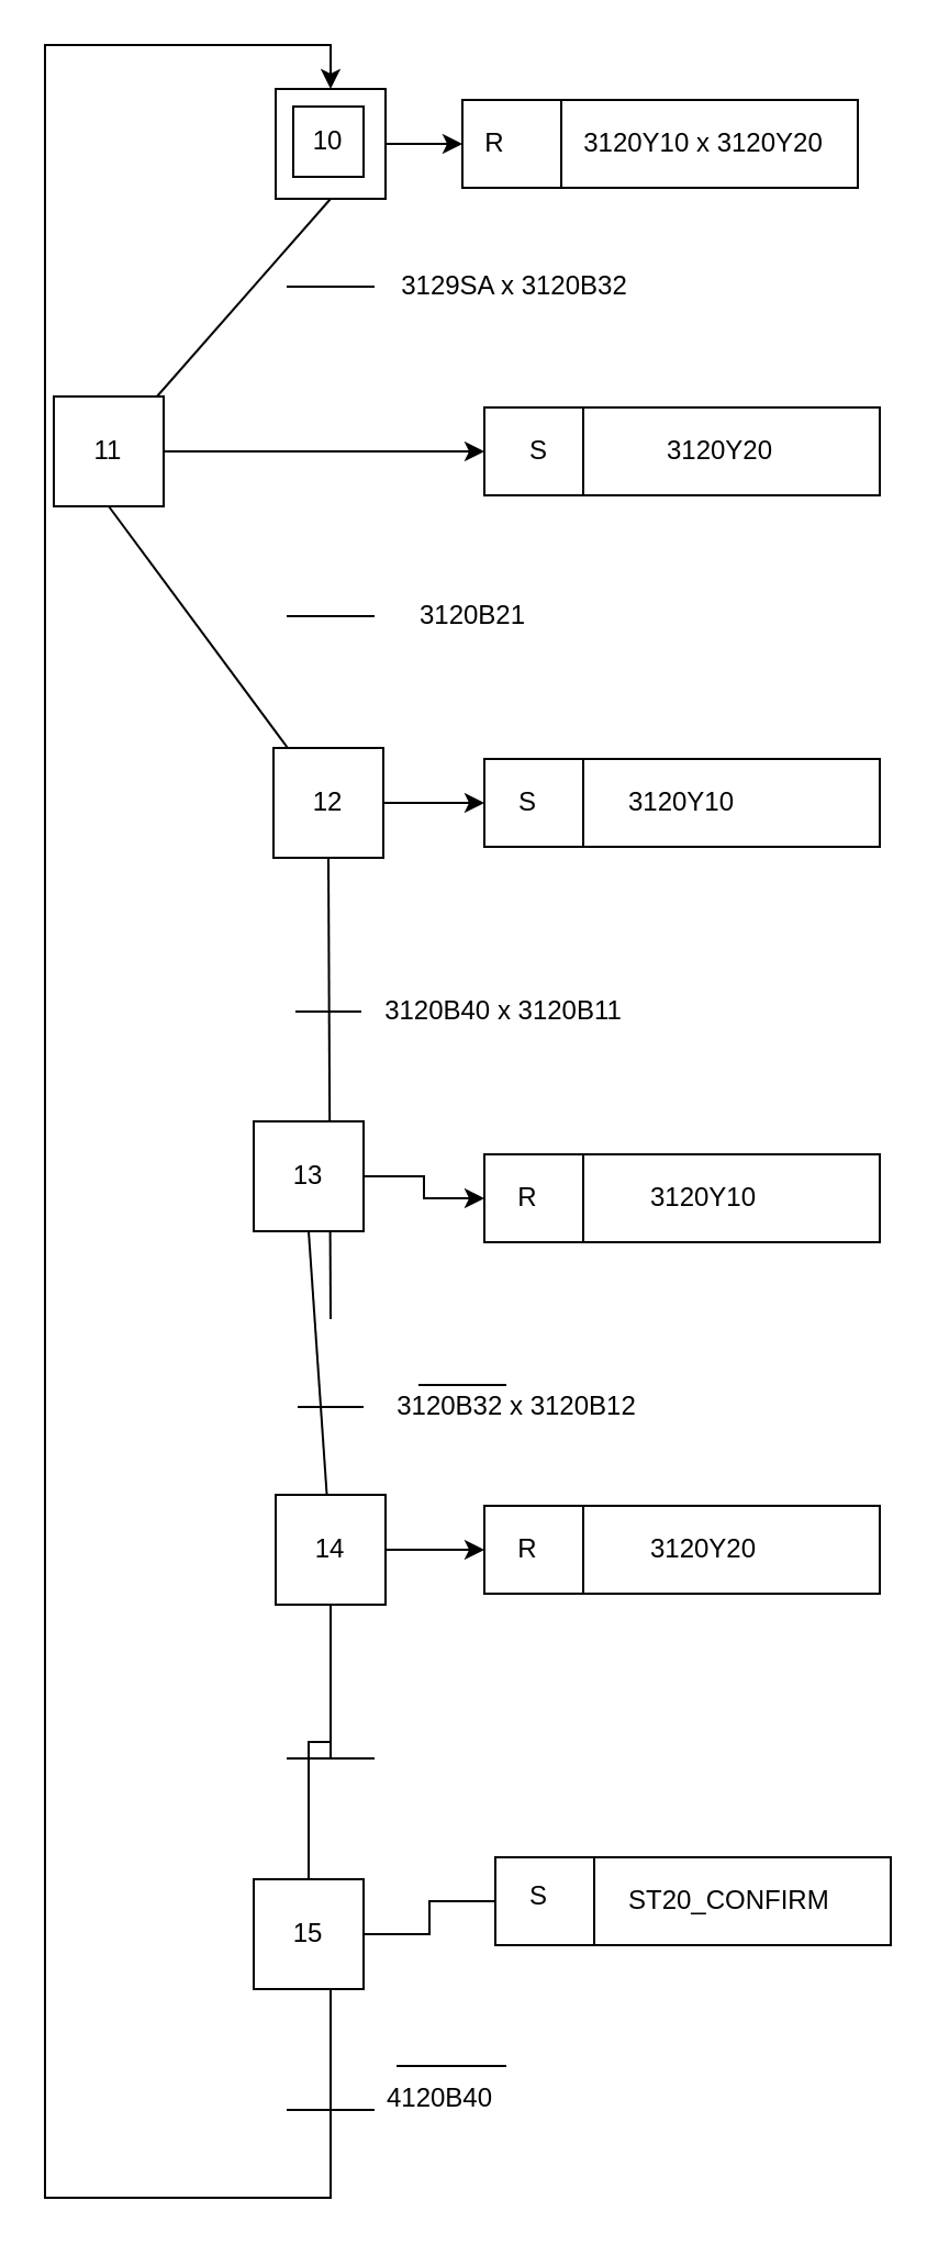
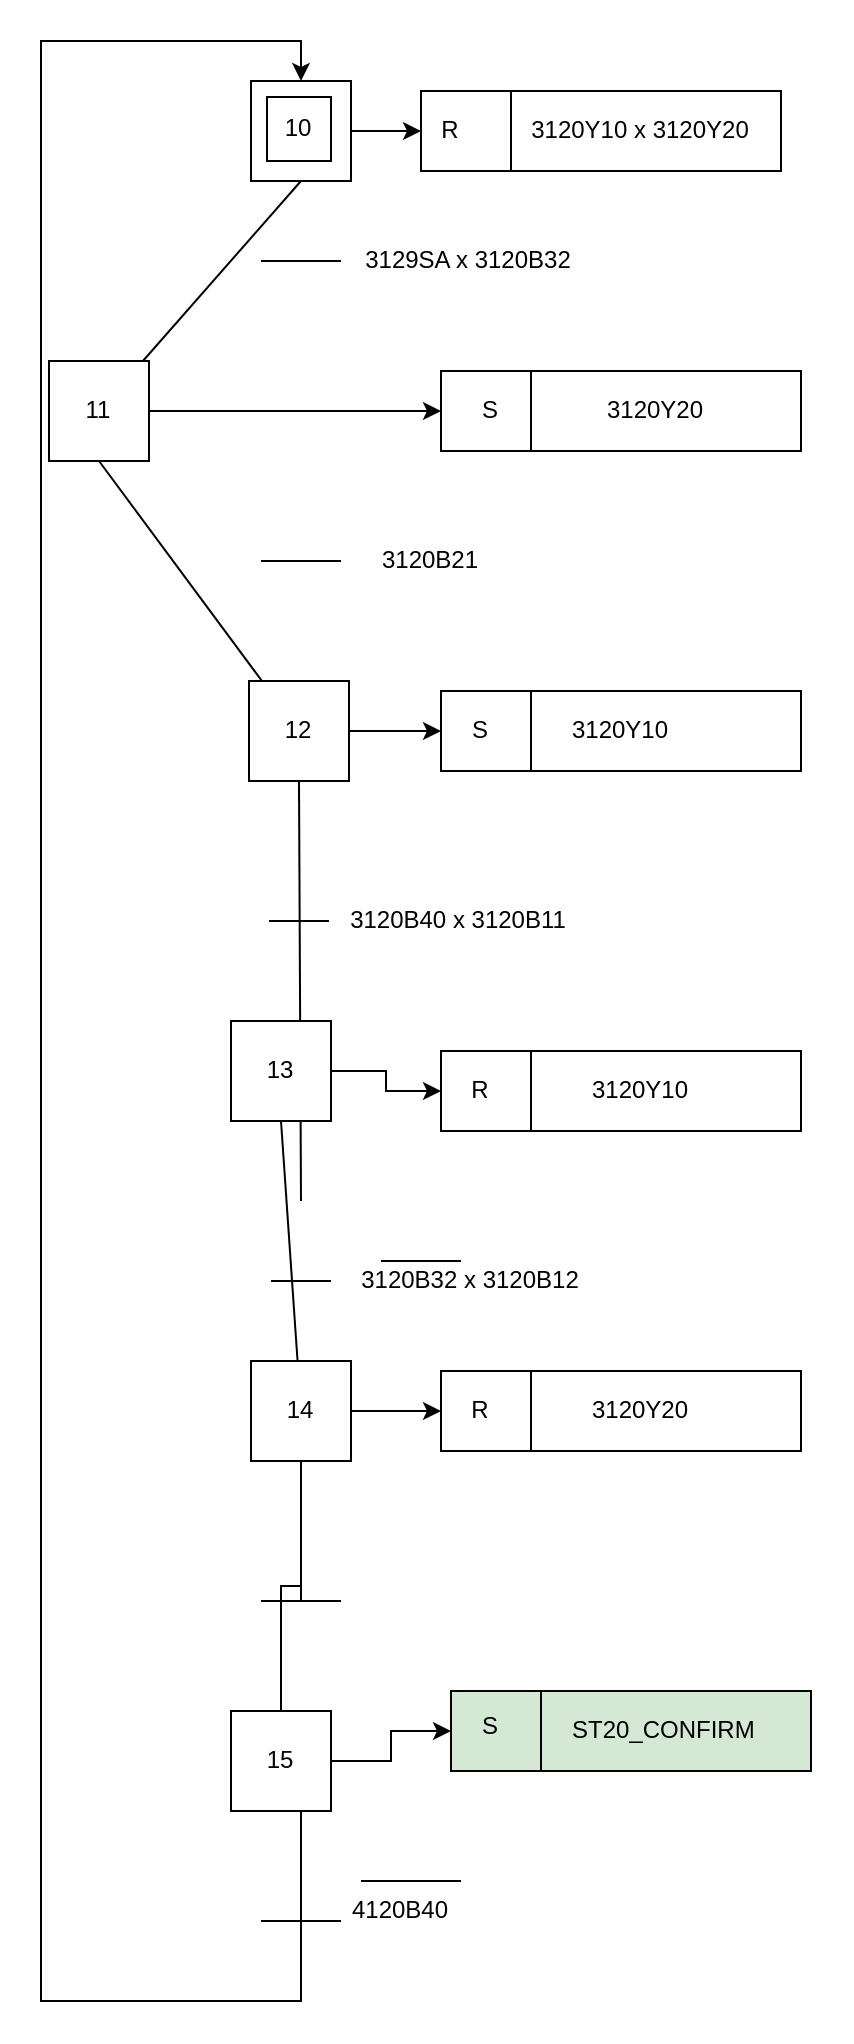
- <mxCell id="45" value="" style="edgeStyle=orthogonalEdgeStyle;rounded=0;orthogonalLoop=1;jettySize=auto;html=1;endArrow=none;endFill=1;startArrow=none;startFill=0;" parent="1" source="47" target="49" edge="1"><mxGeometry relative="1" as="geometry" /></mxCell>
+ <mxCell id="45" value="" style="edgeStyle=orthogonalEdgeStyle;rounded=0;orthogonalLoop=1;jettySize=auto;html=1;endArrow=classic;endFill=1;startArrow=none;startFill=0;" parent="1" source="47" target="49" edge="1"><mxGeometry relative="1" as="geometry" /></mxCell>
- <mxCell id="49" value="&amp;nbsp; &amp;nbsp; &amp;nbsp; &amp;nbsp; &amp;nbsp; ST20_CONFIRM" style="rounded=0;whiteSpace=wrap;html=1;" parent="1" vertex="1"><mxGeometry x="225" y="845" width="180" height="40" as="geometry" /></mxCell>
+ <mxCell id="49" value="&amp;nbsp; &amp;nbsp; &amp;nbsp; &amp;nbsp; &amp;nbsp; ST20_CONFIRM" style="rounded=0;whiteSpace=wrap;html=1;fillColor=#d5e8d4;" parent="1" vertex="1"><mxGeometry x="225" y="845" width="180" height="40" as="geometry" /></mxCell>
